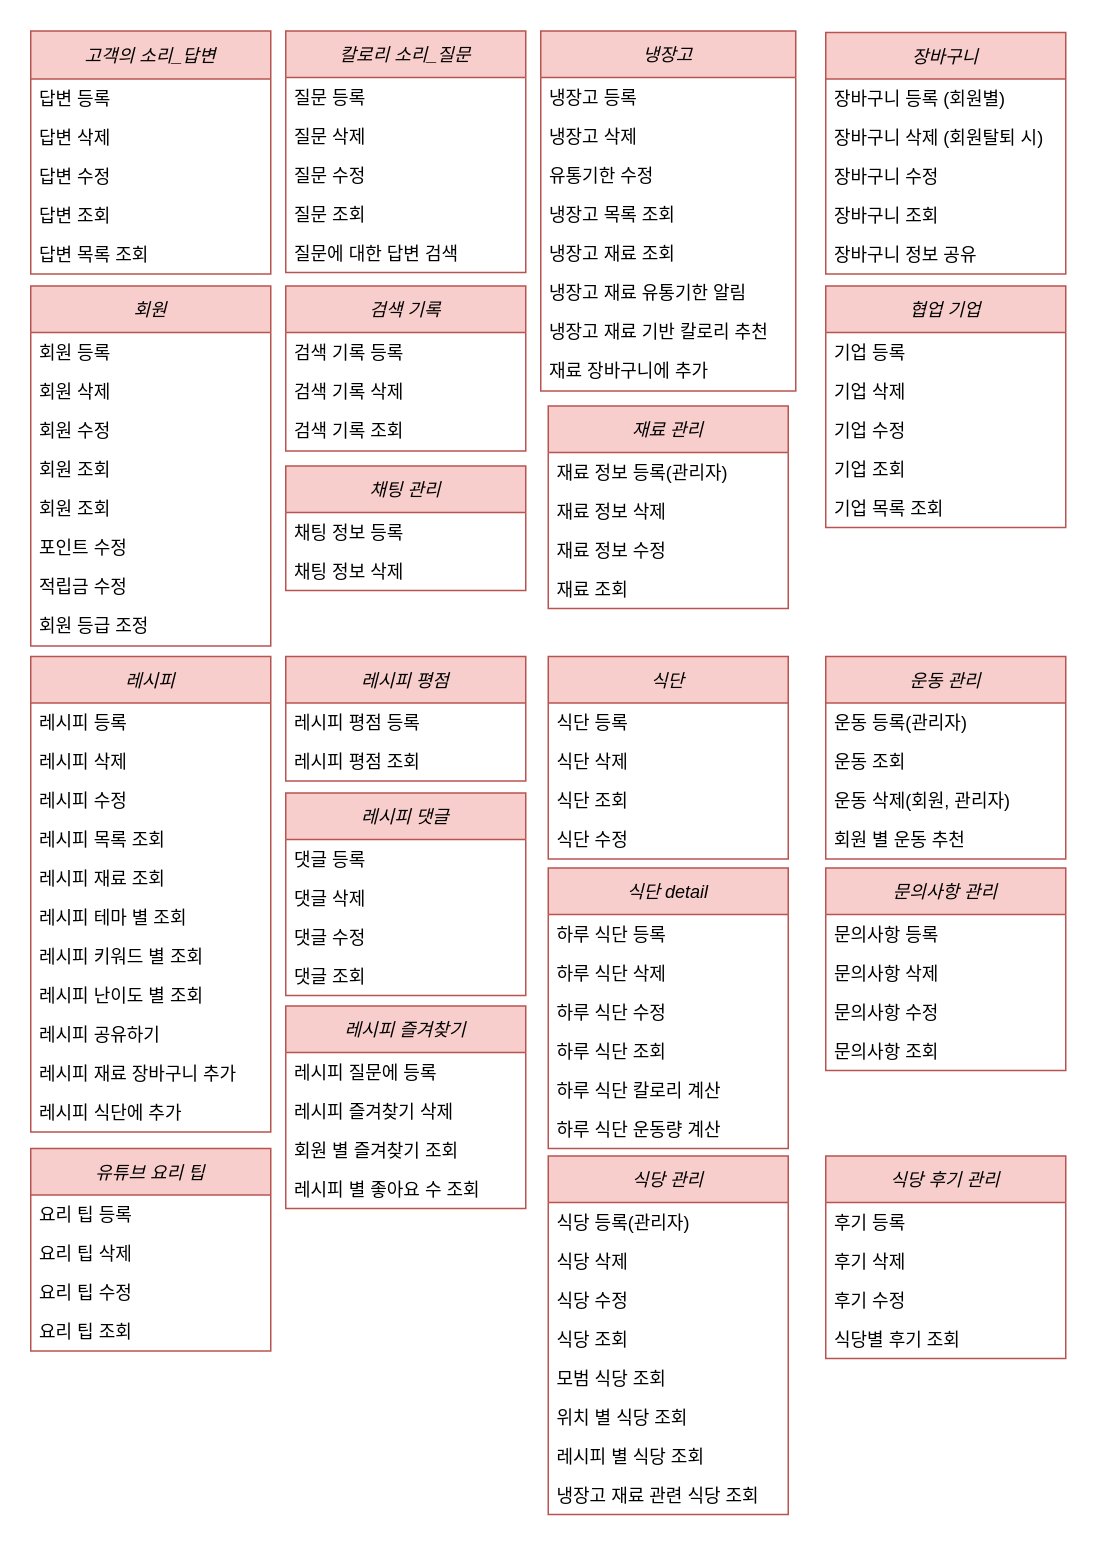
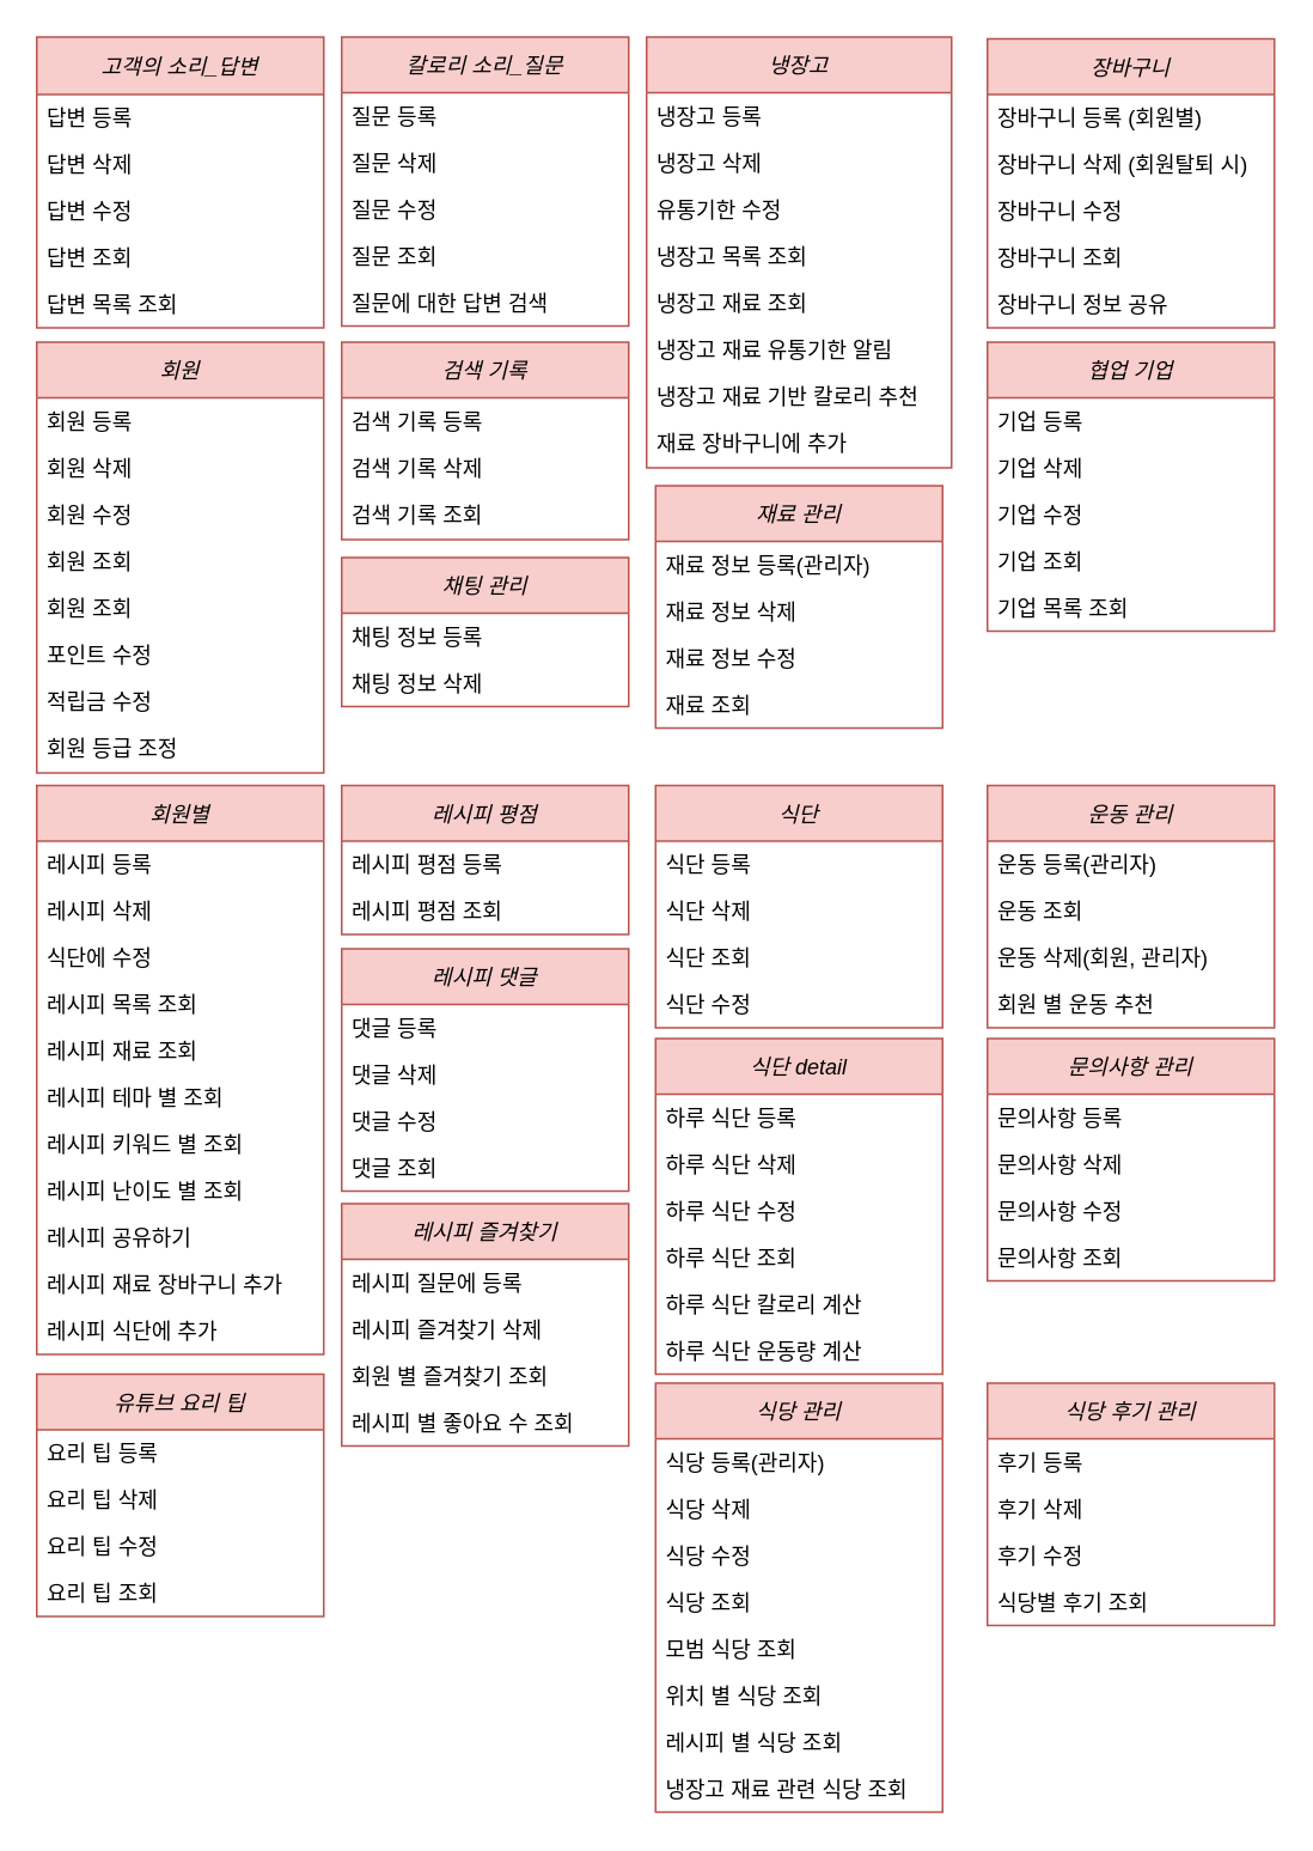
- <mxCell id="39" value="레시피" style="swimlane;fontStyle=2;align=center;verticalAlign=middle;childLayout=stackLayout;horizontal=1;startSize=31;horizontalStack=0;resizeParent=1;resizeLast=0;collapsible=1;marginBottom=0;rounded=0;shadow=0;strokeWidth=1;fillColor=#f8cecc;strokeColor=#b85450;" parent="1" vertex="1"><mxGeometry x="20" y="437" width="160" height="317" as="geometry"><mxRectangle x="230" y="140" width="160" height="26" as="alternateBounds" /></mxGeometry></mxCell>
+ <mxCell id="39" value="회원별" style="swimlane;fontStyle=2;align=center;verticalAlign=middle;childLayout=stackLayout;horizontal=1;startSize=31;horizontalStack=0;resizeParent=1;resizeLast=0;collapsible=1;marginBottom=0;rounded=0;shadow=0;strokeWidth=1;fillColor=#f8cecc;strokeColor=#b85450;" parent="1" vertex="1"><mxGeometry x="20" y="437" width="160" height="317" as="geometry"><mxRectangle x="230" y="140" width="160" height="26" as="alternateBounds" /></mxGeometry></mxCell>
- <mxCell id="42" value="레시피 수정" style="text;align=left;verticalAlign=top;spacingLeft=4;spacingRight=4;overflow=hidden;rotatable=0;points=[[0,0.5],[1,0.5]];portConstraint=eastwest;" parent="39" vertex="1"><mxGeometry y="83" width="160" height="26" as="geometry" /></mxCell>
+ <mxCell id="42" value="식단에 수정" style="text;align=left;verticalAlign=top;spacingLeft=4;spacingRight=4;overflow=hidden;rotatable=0;points=[[0,0.5],[1,0.5]];portConstraint=eastwest;" parent="39" vertex="1"><mxGeometry y="83" width="160" height="26" as="geometry" /></mxCell>
